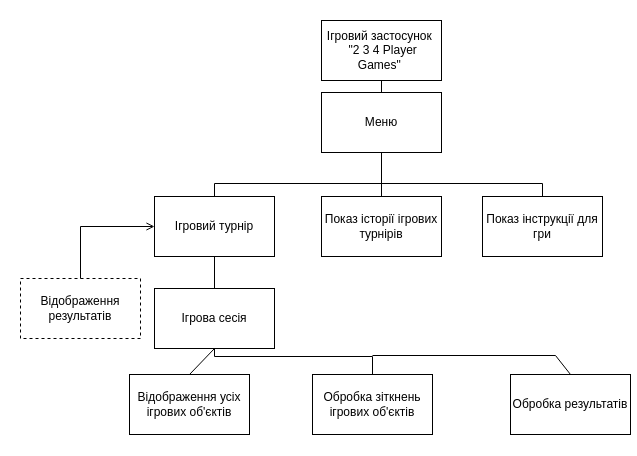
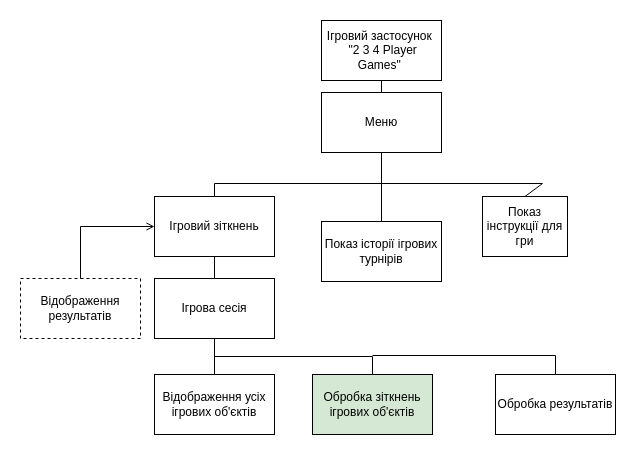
- <mxCell id="4" value="Ігровий турнір" style="rounded=0;whiteSpace=wrap;html=1;" parent="1" vertex="1"><mxGeometry x="154" y="196" width="120" height="60" as="geometry" /></mxCell>
+ <mxCell id="4" value="Ігровий зіткнень" style="rounded=0;whiteSpace=wrap;html=1;" parent="1" vertex="1"><mxGeometry x="154" y="196" width="120" height="60" as="geometry" /></mxCell>
- <mxCell id="7" value="Показ історії ігрових турнірів" style="rounded=0;whiteSpace=wrap;html=1;" parent="1" vertex="1"><mxGeometry x="321" y="196" width="120" height="60" as="geometry" /></mxCell>
+ <mxCell id="7" value="Показ історії ігрових турнірів" style="rounded=0;whiteSpace=wrap;html=1;" parent="1" vertex="1"><mxGeometry x="321" y="221" width="120" height="60" as="geometry" /></mxCell>
- <mxCell id="9" value="Показ інструкції для гри" style="rounded=0;whiteSpace=wrap;html=1;" parent="1" vertex="1"><mxGeometry x="482" y="196" width="120" height="60" as="geometry" /></mxCell>
+ <mxCell id="9" value="Показ інструкції для гри" style="rounded=0;whiteSpace=wrap;html=1;" parent="1" vertex="1"><mxGeometry x="482" y="196" width="85" height="60" as="geometry" /></mxCell>
- <mxCell id="11" value="Ігрова сесія" style="rounded=0;whiteSpace=wrap;html=1;" parent="1" vertex="1"><mxGeometry x="154" y="288" width="120" height="60" as="geometry" /></mxCell>
+ <mxCell id="11" value="Ігрова сесія" style="rounded=0;whiteSpace=wrap;html=1;" parent="1" vertex="1"><mxGeometry x="154" y="278" width="120" height="60" as="geometry" /></mxCell>
- <mxCell id="13" value="Відображення усіх ігрових об'єктів" style="rounded=0;whiteSpace=wrap;html=1;" parent="1" vertex="1"><mxGeometry x="129" y="374" width="120" height="60" as="geometry" /></mxCell>
+ <mxCell id="13" value="Відображення усіх ігрових об'єктів" style="rounded=0;whiteSpace=wrap;html=1;" parent="1" vertex="1"><mxGeometry x="154" y="374" width="120" height="60" as="geometry" /></mxCell>
- <mxCell id="15" value="Обробка зіткнень ігрових об'єктів" style="rounded=0;whiteSpace=wrap;html=1;" parent="1" vertex="1"><mxGeometry x="312" y="374" width="120" height="60" as="geometry" /></mxCell>
+ <mxCell id="15" value="Обробка зіткнень ігрових об'єктів" style="rounded=0;whiteSpace=wrap;html=1;fillColor=#d5e8d4;" parent="1" vertex="1"><mxGeometry x="312" y="374" width="120" height="60" as="geometry" /></mxCell>
- <mxCell id="17" value="Обробка результатів" style="rounded=0;whiteSpace=wrap;html=1;" parent="1" vertex="1"><mxGeometry x="510" y="374" width="120" height="60" as="geometry" /></mxCell>
+ <mxCell id="17" value="Обробка результатів" style="rounded=0;whiteSpace=wrap;html=1;" parent="1" vertex="1"><mxGeometry x="495" y="374" width="120" height="60" as="geometry" /></mxCell>
